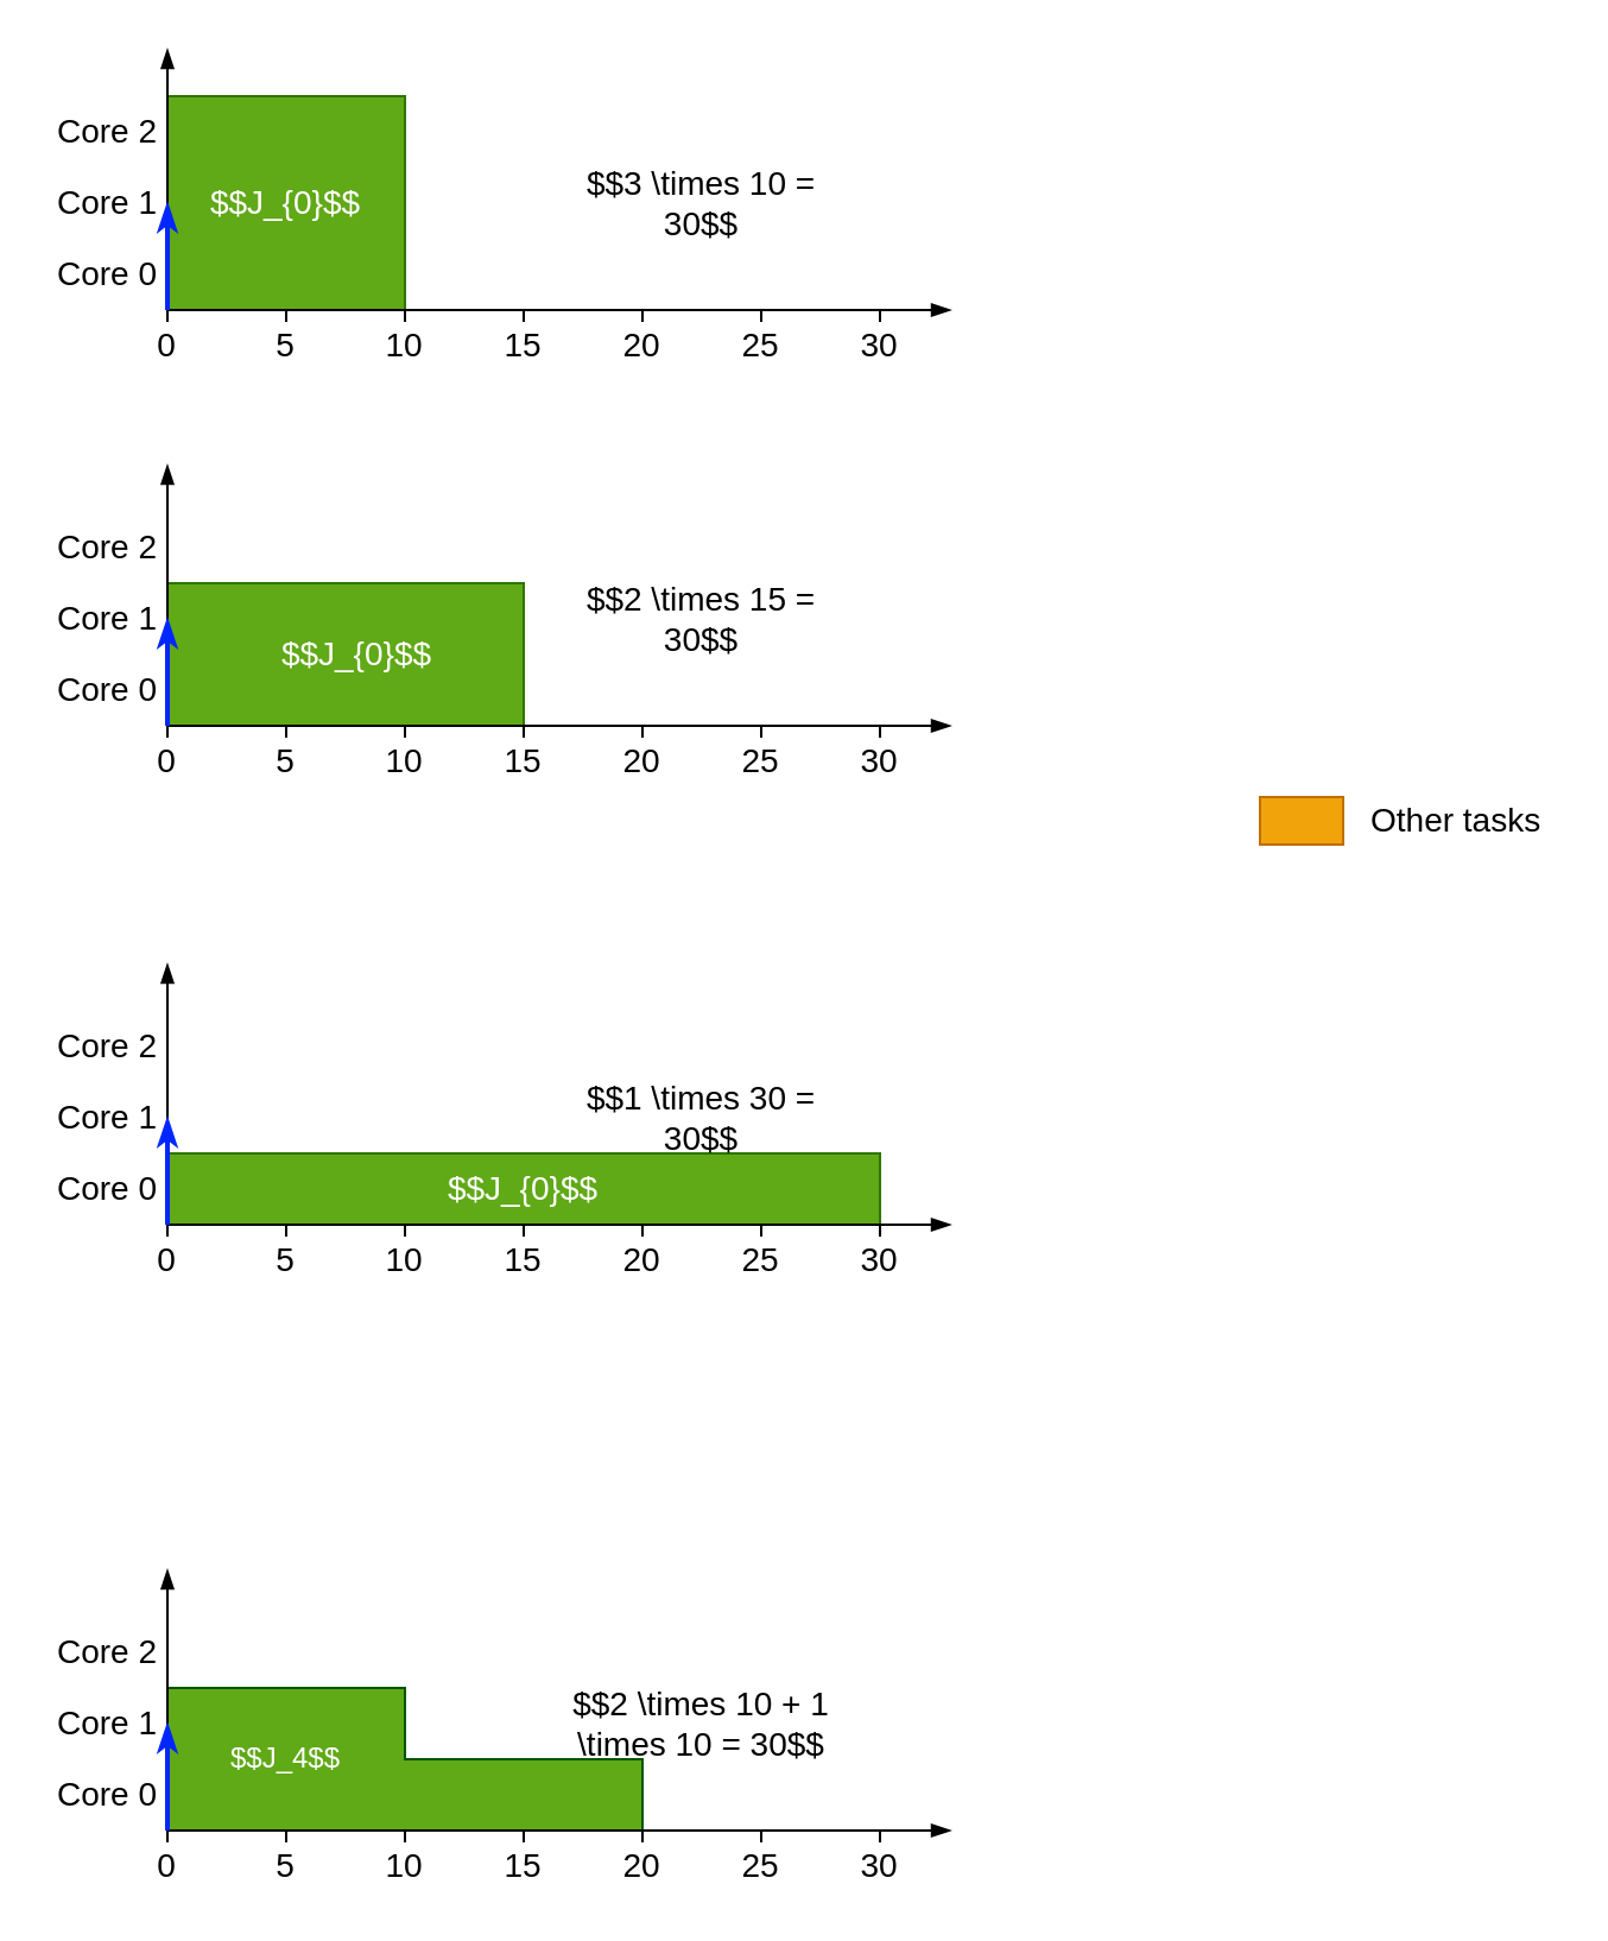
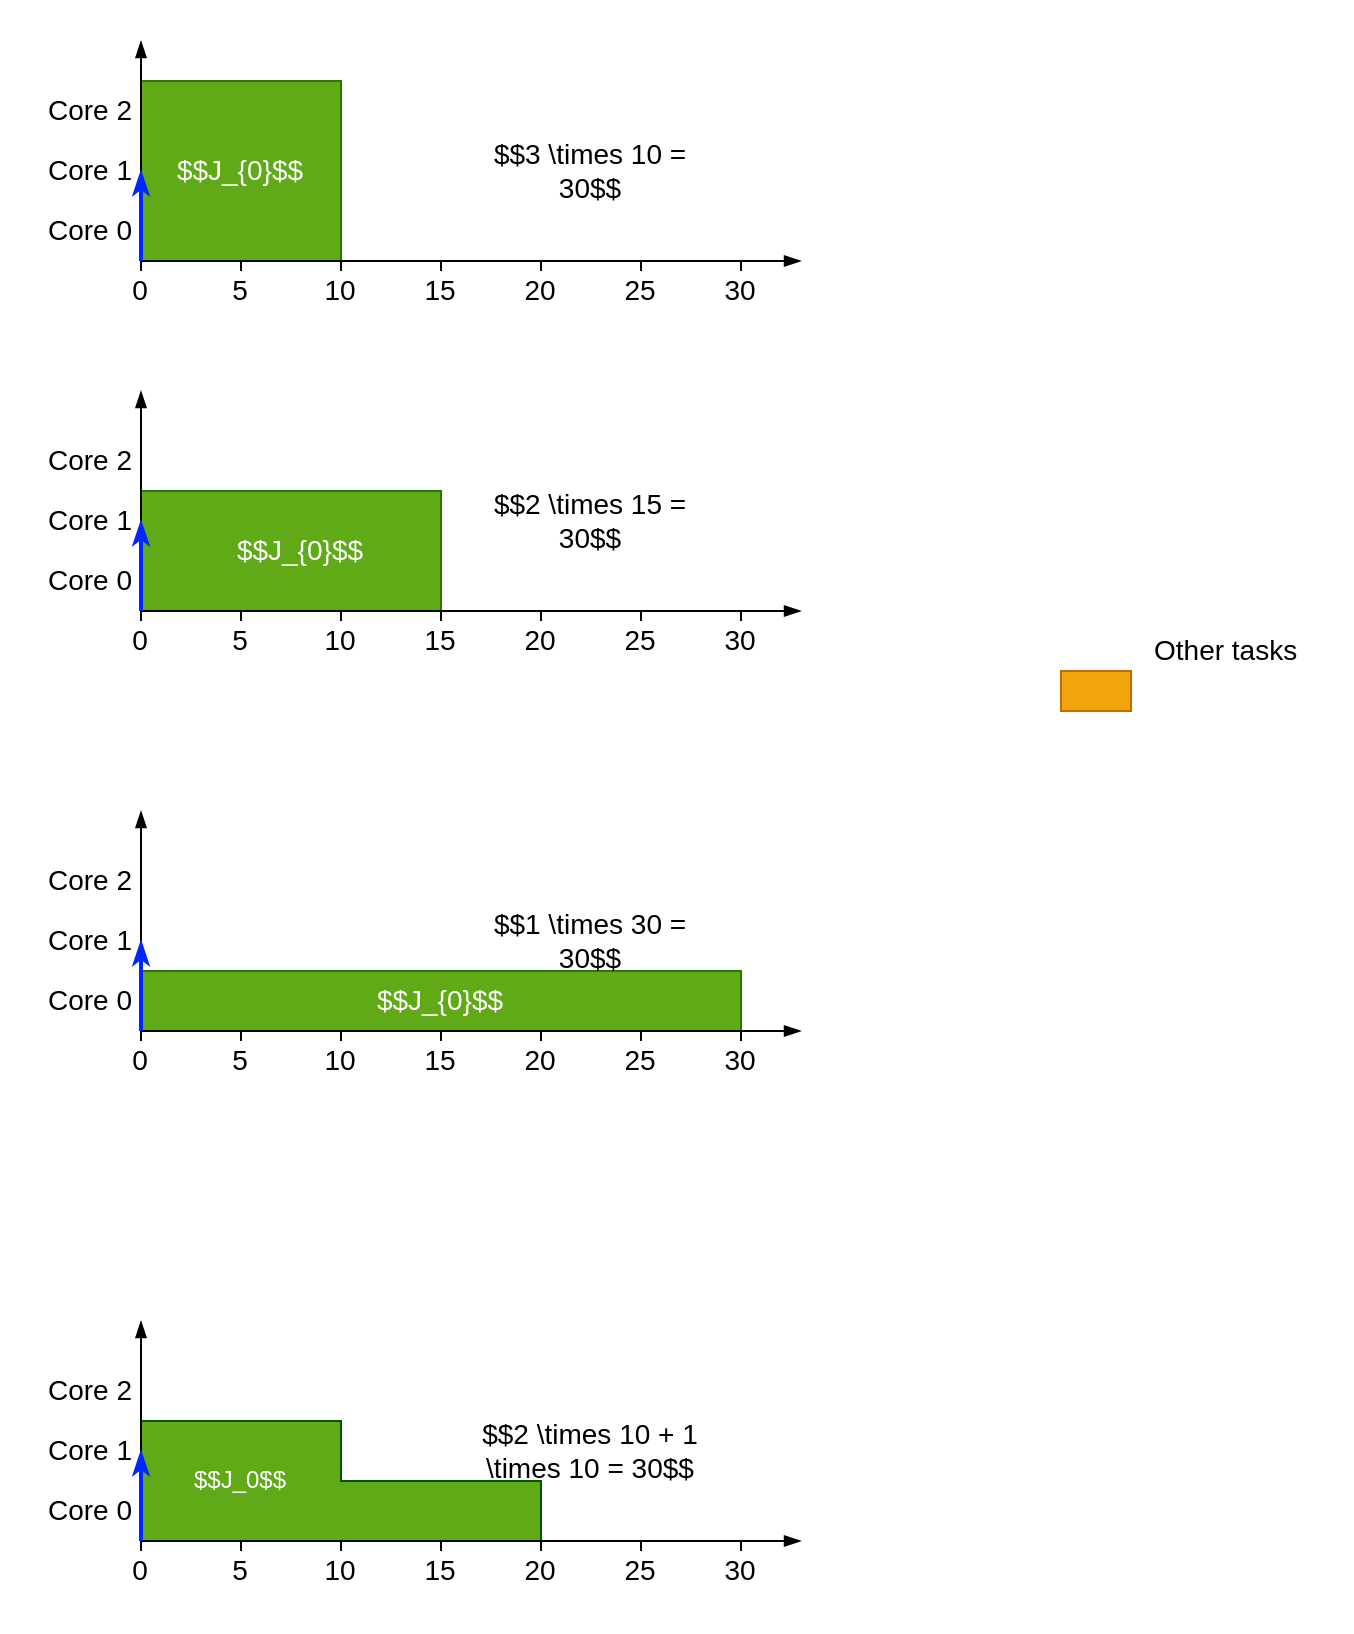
- <mxCell id="28" value="Other tasks" style="text;html=1;strokeColor=none;fillColor=none;align=left;verticalAlign=middle;whiteSpace=wrap;rounded=0;fontSize=14;fontColor=#000000;" parent="1" vertex="1"><mxGeometry x="575" y="335" width="80" height="20" as="geometry" /></mxCell>
+ <mxCell id="28" value="Other tasks" style="text;html=1;strokeColor=none;fillColor=none;align=left;verticalAlign=middle;whiteSpace=wrap;rounded=0;fontSize=14;fontColor=#000000;" parent="1" vertex="1"><mxGeometry x="575" y="315" width="80" height="20" as="geometry" /></mxCell>
- <mxCell id="3" value="$$J_4$$" style="rounded=0;whiteSpace=wrap;html=1;align=center;fillColor=#60a917;strokeColor=none;fontColor=#ffffff;comic=0;" parent="1" vertex="1"><mxGeometry x="70" y="710" width="100" height="60" as="geometry" /></mxCell>
+ <mxCell id="3" value="$$J_0$$" style="rounded=0;whiteSpace=wrap;html=1;align=center;fillColor=#60a917;strokeColor=none;fontColor=#ffffff;comic=0;" parent="1" vertex="1"><mxGeometry x="70" y="710" width="100" height="60" as="geometry" /></mxCell>
